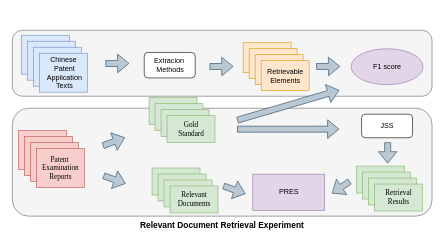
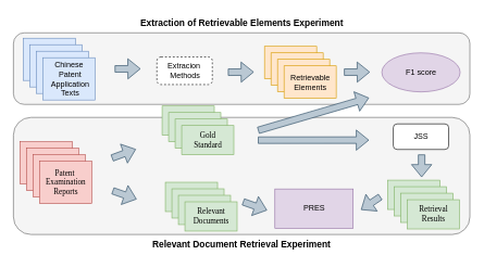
+ <mxCell id="4" value="&lt;p style=&quot;language:en-US;margin-top:0pt;margin-bottom:0pt;margin-left:0in;&lt;br/&gt;text-align:left;direction:ltr;unicode-bidi:embed;mso-line-break-override:none;&lt;br/&gt;word-break:normal;punctuation-wrap:hanging&quot;&gt;&lt;span style=&quot;font-size: 14px;&quot;&gt;&lt;font face=&quot;Helvetica&quot; style=&quot;font-size: 14px;&quot;&gt;&lt;b style=&quot;&quot;&gt;Extraction of Retrievable Elements Experiment&lt;/b&gt;&lt;/font&gt;&lt;/span&gt;&lt;/p&gt;" style="text;html=1;align=center;verticalAlign=middle;rounded=0;" parent="1" vertex="1"><mxGeometry x="75" y="20" width="590" height="30" as="geometry" /></mxCell>
- <mxCell id="6" value="Extracion&amp;nbsp;&lt;div&gt;Methods&lt;/div&gt;" style="rounded=1;html=1;" parent="1" vertex="1"><mxGeometry x="240" y="87" width="85" height="42.5" as="geometry" /></mxCell>
+ <mxCell id="6" value="Extracion&amp;nbsp;&lt;div&gt;Methods&lt;/div&gt;" style="rounded=1;html=1;dashed=1;" parent="1" vertex="1"><mxGeometry x="240" y="87" width="85" height="42.5" as="geometry" /></mxCell>
